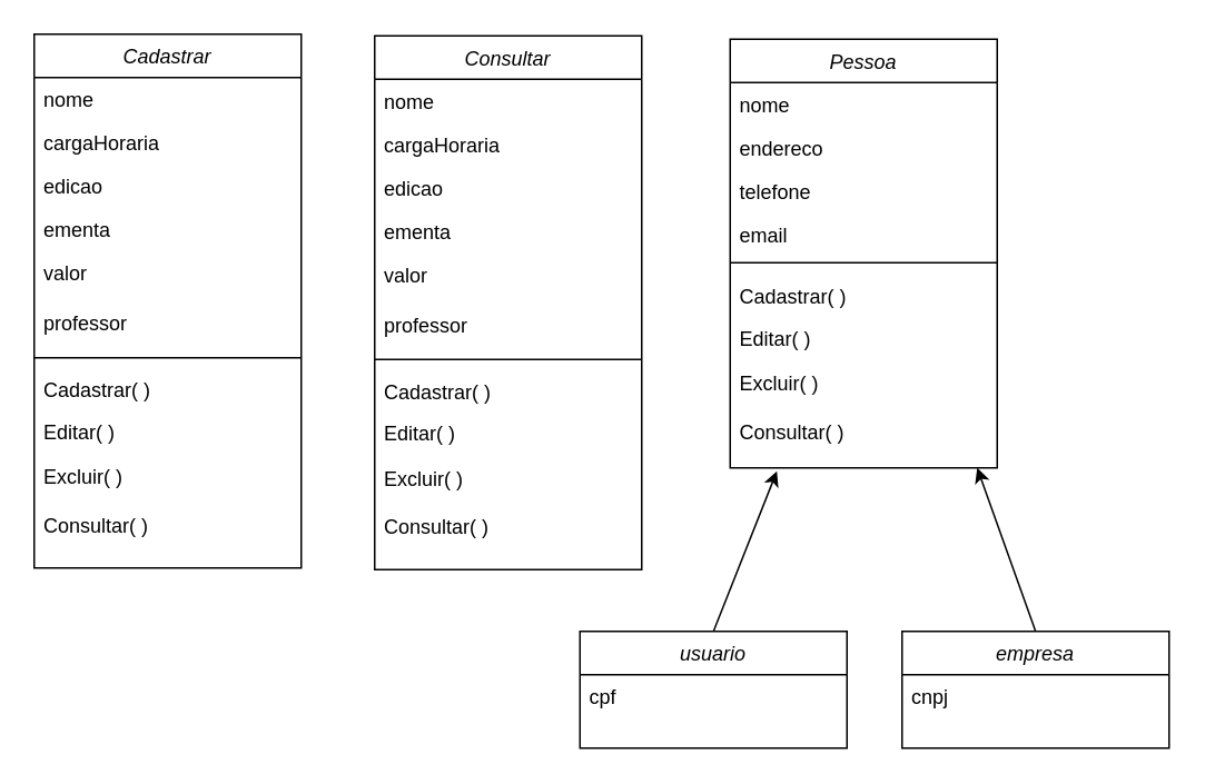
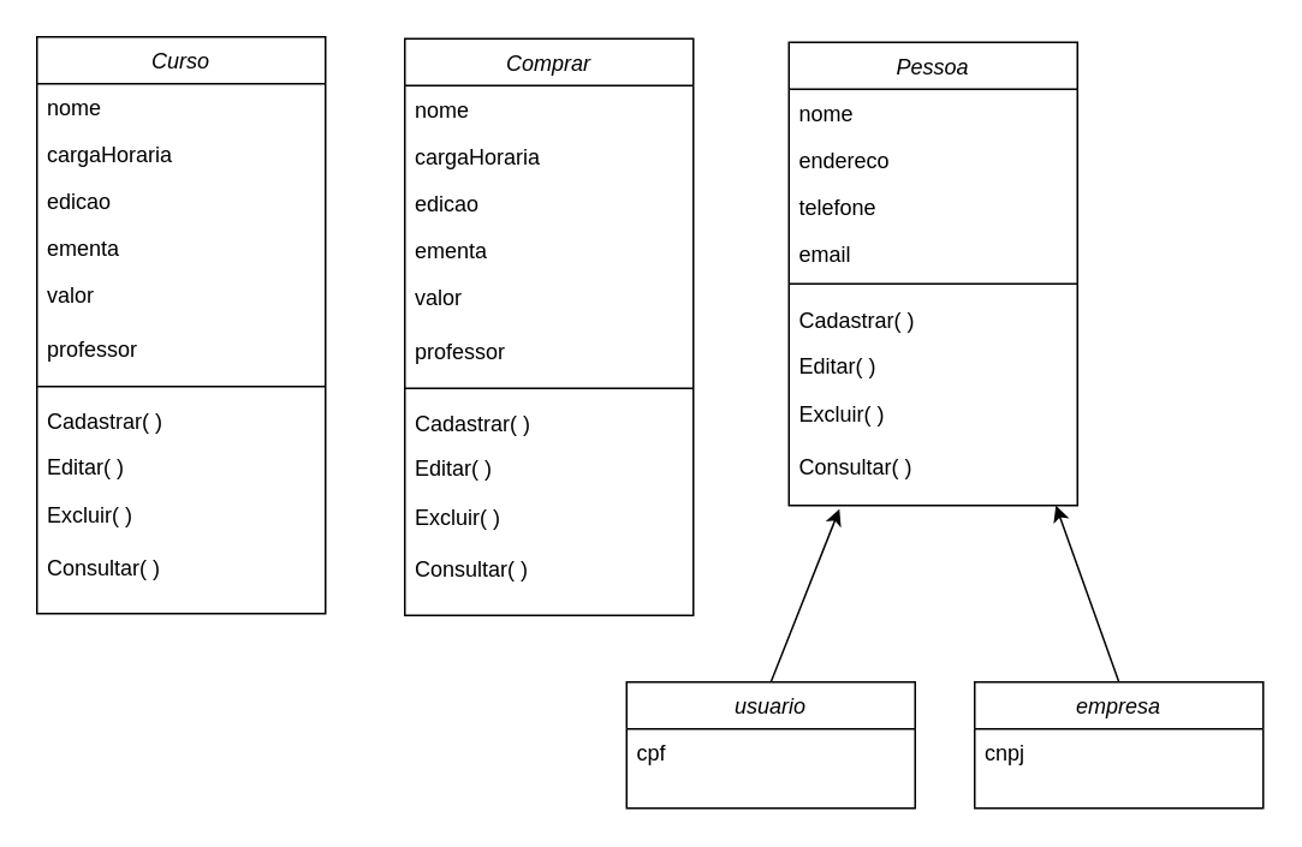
- <mxCell id="2" value="Cadastrar" style="swimlane;fontStyle=2;align=center;verticalAlign=top;childLayout=stackLayout;horizontal=1;startSize=26;horizontalStack=0;resizeParent=1;resizeLast=0;collapsible=1;marginBottom=0;rounded=0;shadow=0;strokeWidth=1;" parent="1" vertex="1"><mxGeometry x="20" y="20" width="160" height="320" as="geometry"><mxRectangle x="230" y="140" width="160" height="26" as="alternateBounds" /></mxGeometry></mxCell>
+ <mxCell id="2" value="Curso" style="swimlane;fontStyle=2;align=center;verticalAlign=top;childLayout=stackLayout;horizontal=1;startSize=26;horizontalStack=0;resizeParent=1;resizeLast=0;collapsible=1;marginBottom=0;rounded=0;shadow=0;strokeWidth=1;" parent="1" vertex="1"><mxGeometry x="20" y="20" width="160" height="320" as="geometry"><mxRectangle x="230" y="140" width="160" height="26" as="alternateBounds" /></mxGeometry></mxCell>
- <mxCell id="14" value="Consultar" style="swimlane;fontStyle=2;align=center;verticalAlign=top;childLayout=stackLayout;horizontal=1;startSize=26;horizontalStack=0;resizeParent=1;resizeLast=0;collapsible=1;marginBottom=0;rounded=0;shadow=0;strokeWidth=1;" vertex="1" parent="1"><mxGeometry x="224" y="21" width="160" height="320" as="geometry"><mxRectangle x="230" y="140" width="160" height="26" as="alternateBounds" /></mxGeometry></mxCell>
+ <mxCell id="14" value="Comprar" style="swimlane;fontStyle=2;align=center;verticalAlign=top;childLayout=stackLayout;horizontal=1;startSize=26;horizontalStack=0;resizeParent=1;resizeLast=0;collapsible=1;marginBottom=0;rounded=0;shadow=0;strokeWidth=1;" vertex="1" parent="1"><mxGeometry x="224" y="21" width="160" height="320" as="geometry"><mxRectangle x="230" y="140" width="160" height="26" as="alternateBounds" /></mxGeometry></mxCell>
